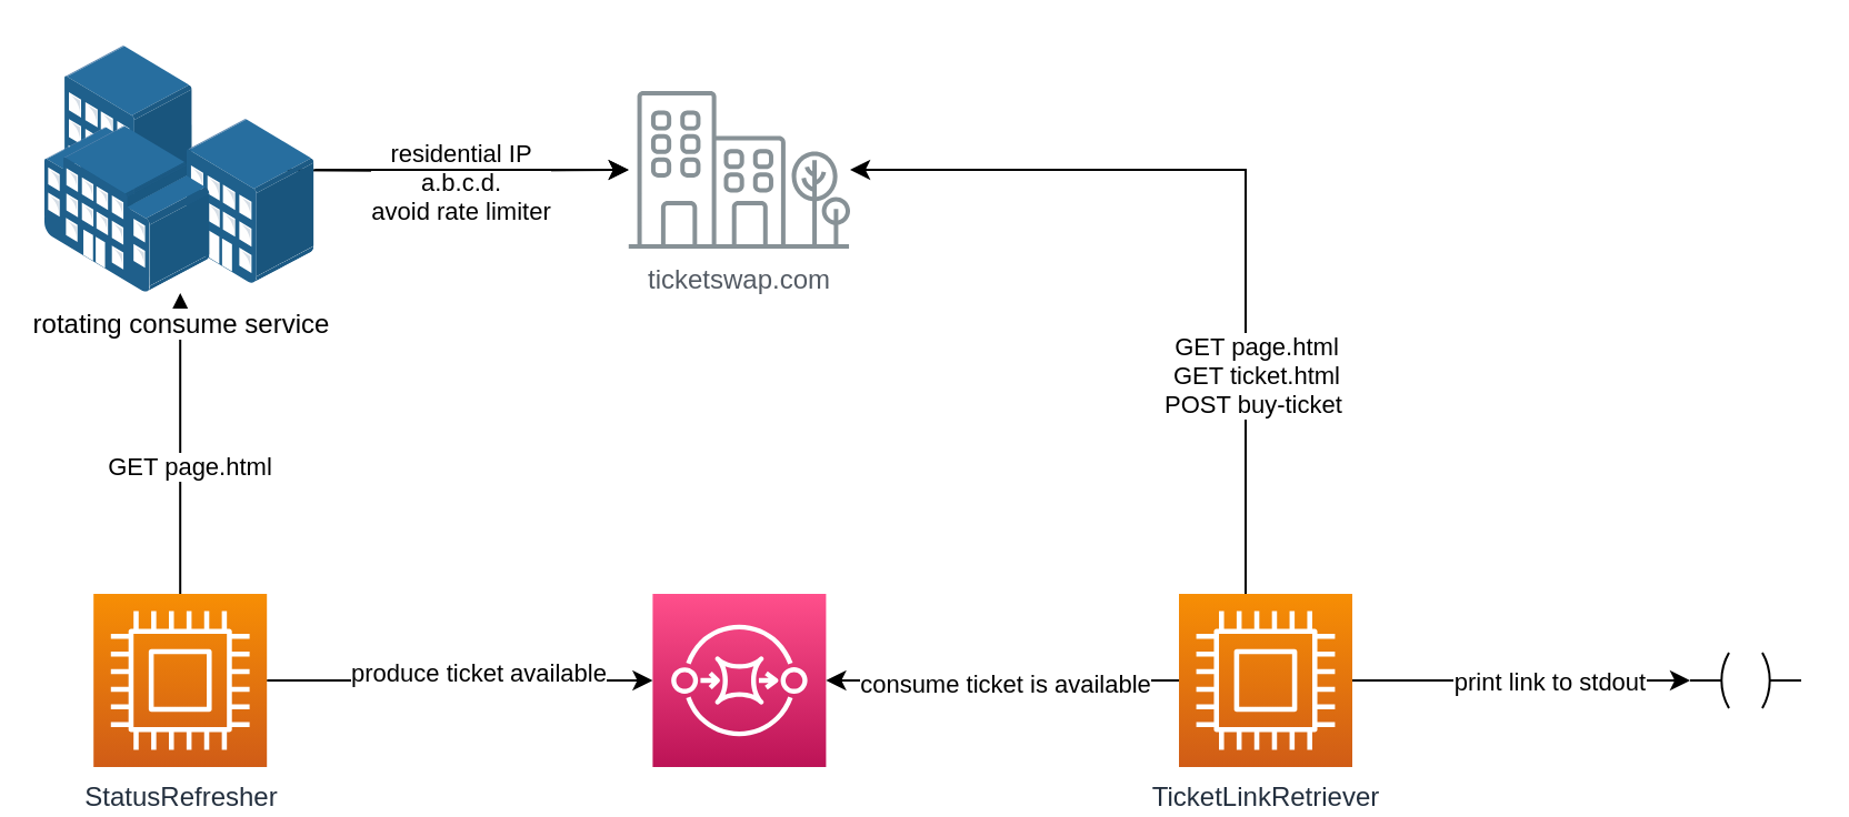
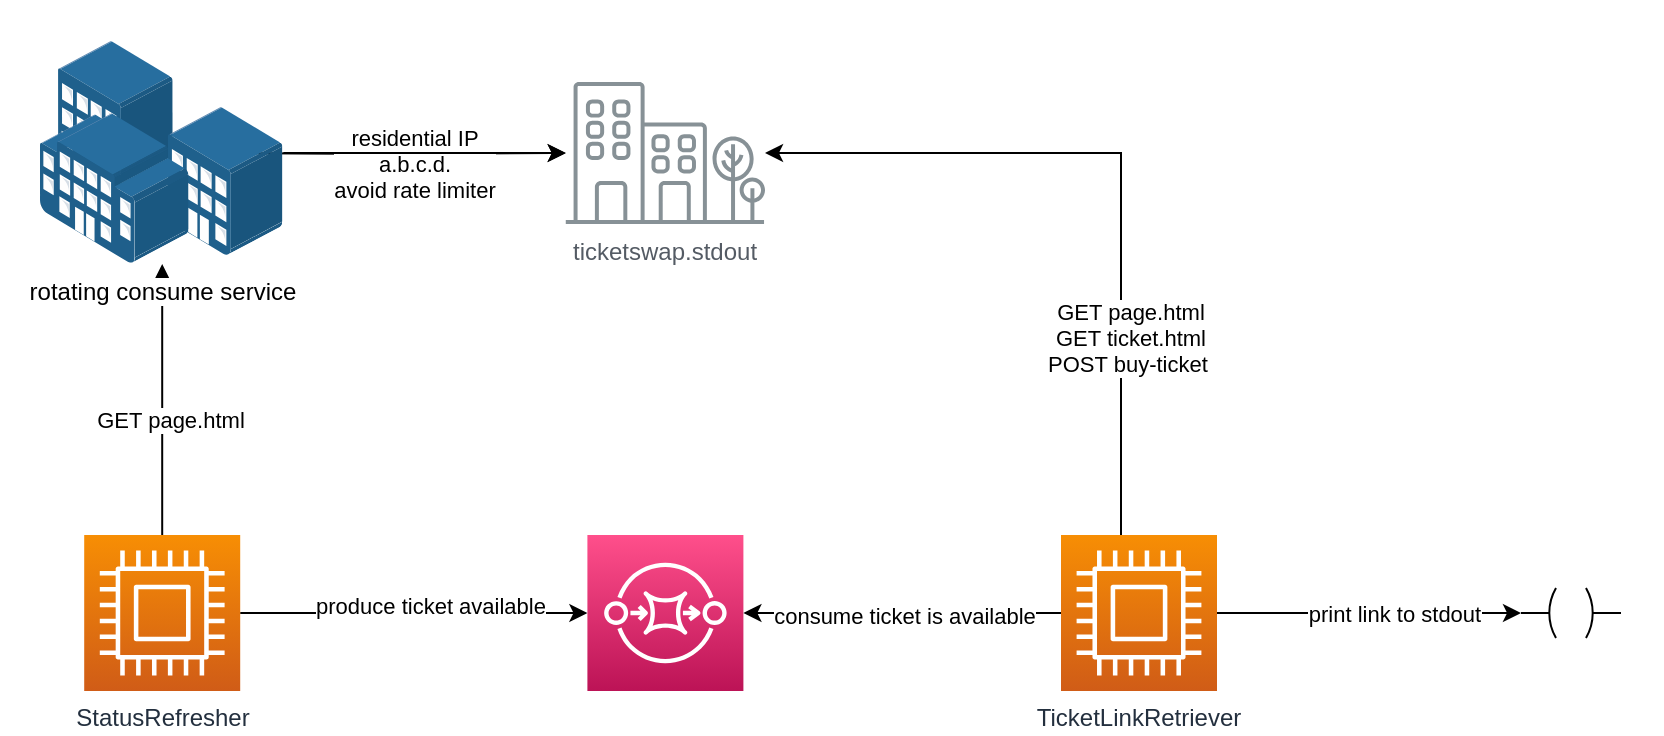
- <mxCell id="2" value="ticketswap.com" style="sketch=0;outlineConnect=0;gradientColor=none;fontColor=#545B64;strokeColor=none;fillColor=#879196;dashed=0;verticalLabelPosition=bottom;verticalAlign=top;align=center;html=1;fontSize=12;fontStyle=0;aspect=fixed;shape=mxgraph.aws4.illustration_office_building;pointerEvents=1" parent="1" vertex="1"><mxGeometry x="282.2" y="40.5" width="100" height="71" as="geometry" /></mxCell>
+ <mxCell id="2" value="ticketswap.stdout" style="sketch=0;outlineConnect=0;gradientColor=none;fontColor=#545B64;strokeColor=none;fillColor=#879196;dashed=0;verticalLabelPosition=bottom;verticalAlign=top;align=center;html=1;fontSize=12;fontStyle=0;aspect=fixed;shape=mxgraph.aws4.illustration_office_building;pointerEvents=1" parent="1" vertex="1"><mxGeometry x="282.2" y="40.5" width="100" height="71" as="geometry" /></mxCell>
